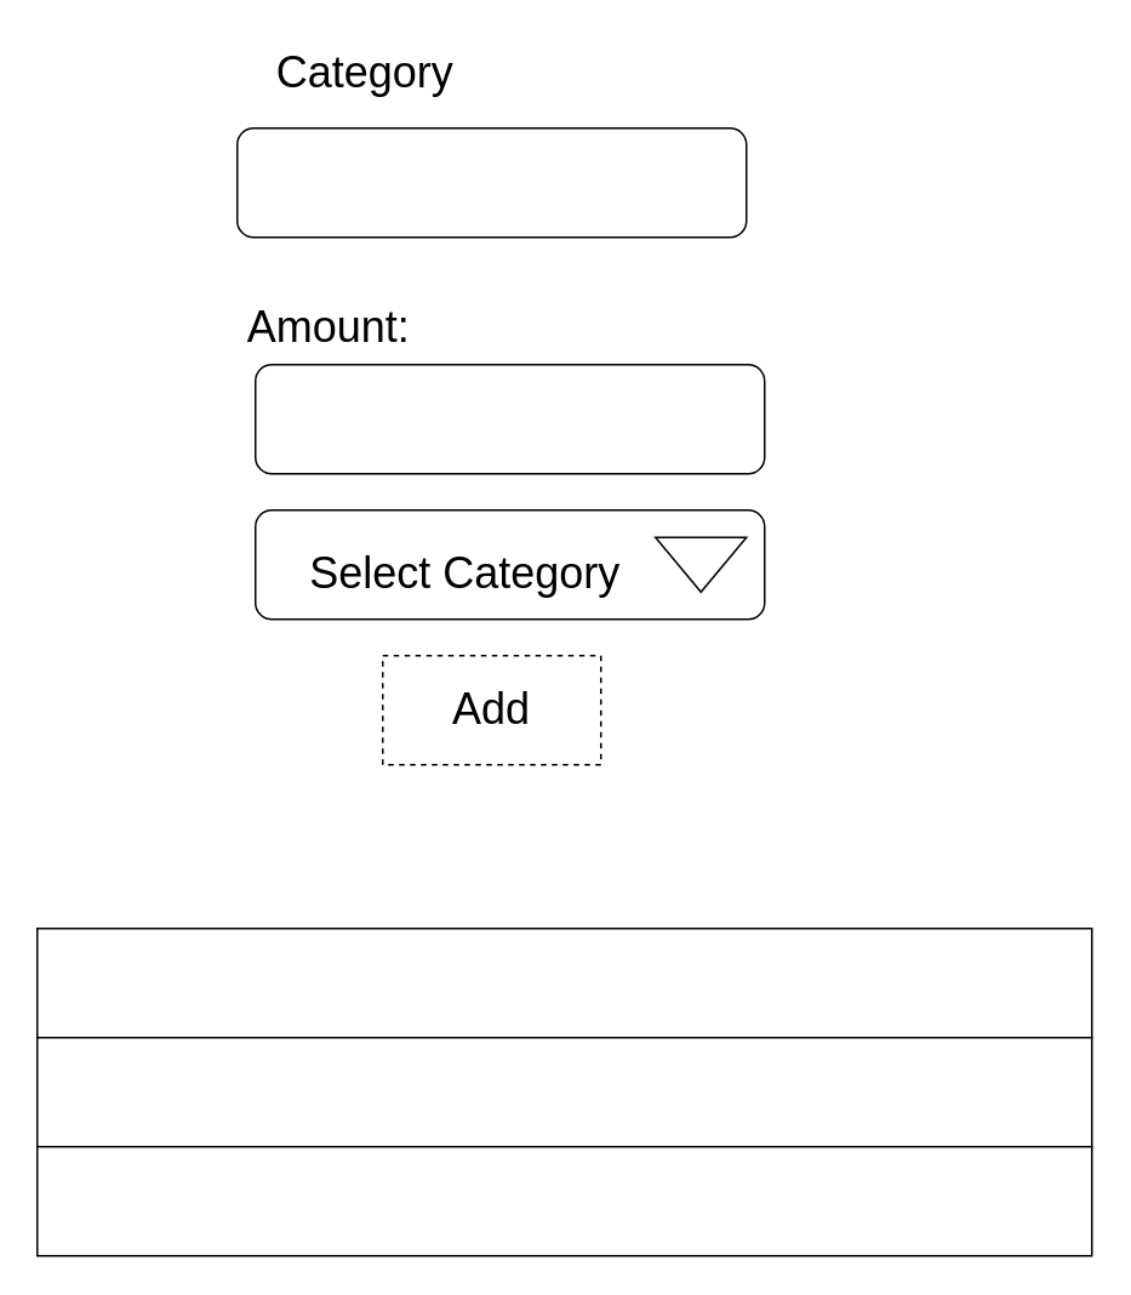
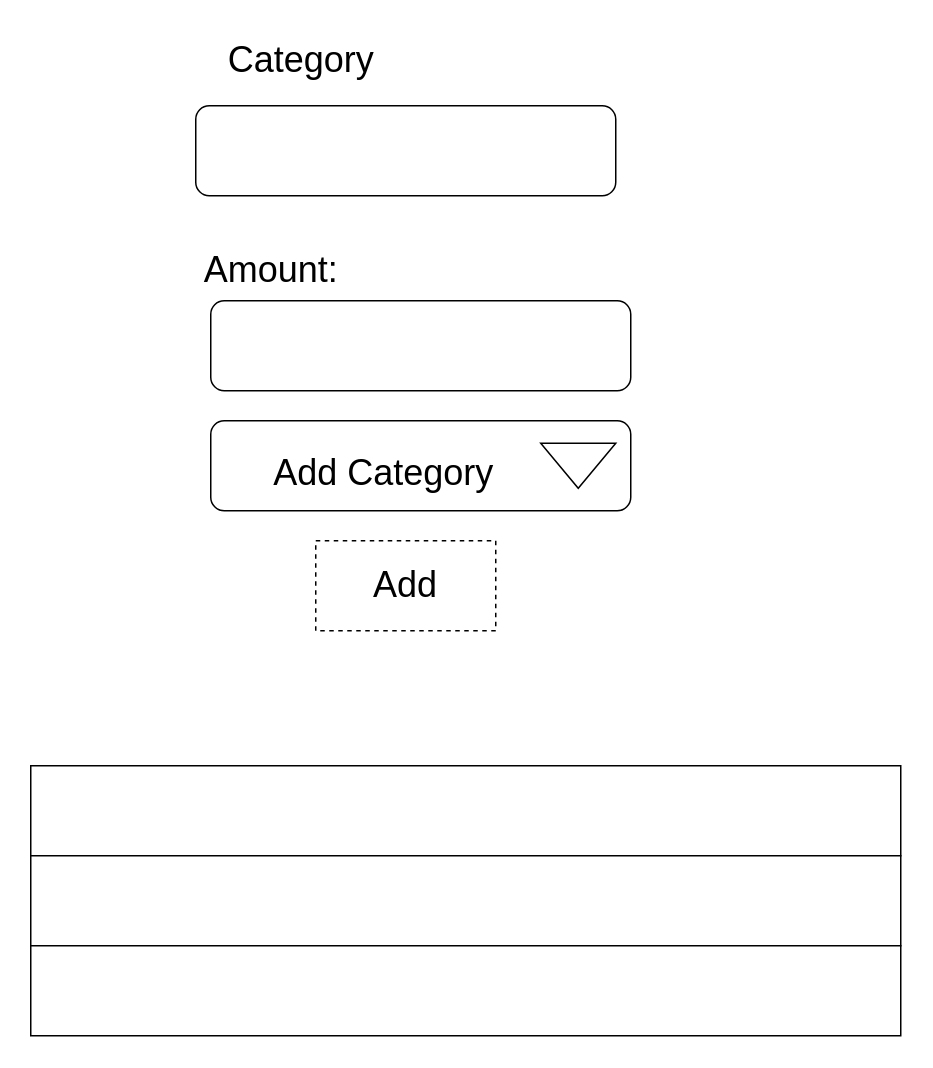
- <mxCell id="7" value="Select Category" style="text;html=1;align=center;verticalAlign=middle;resizable=0;points=[];autosize=1;strokeColor=none;fillColor=none;fontSize=24;" parent="1" vertex="1"><mxGeometry x="160" y="295" width="190" height="40" as="geometry" /></mxCell>
+ <mxCell id="7" value="Add Category" style="text;html=1;align=center;verticalAlign=middle;resizable=0;points=[];autosize=1;strokeColor=none;fillColor=none;fontSize=24;" parent="1" vertex="1"><mxGeometry x="160" y="295" width="190" height="40" as="geometry" /></mxCell>
